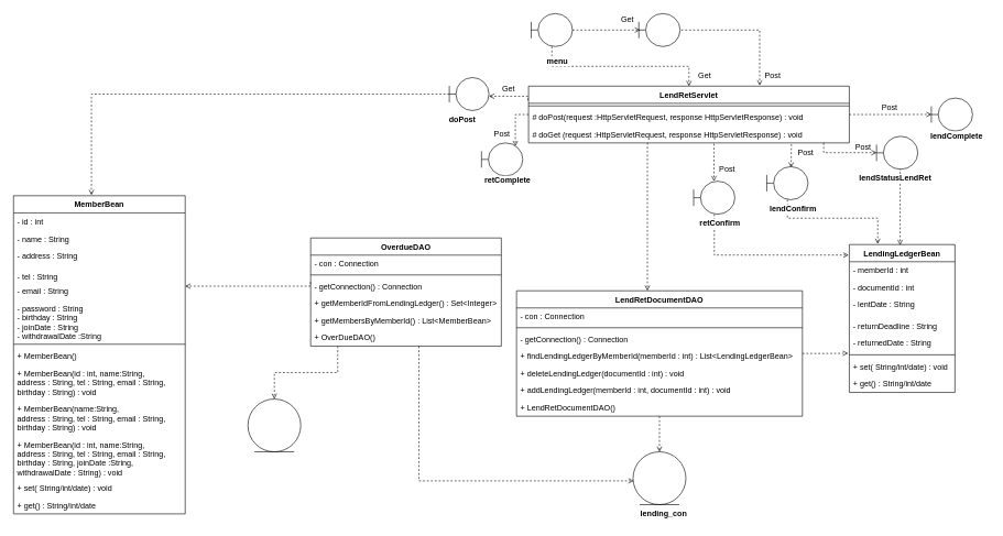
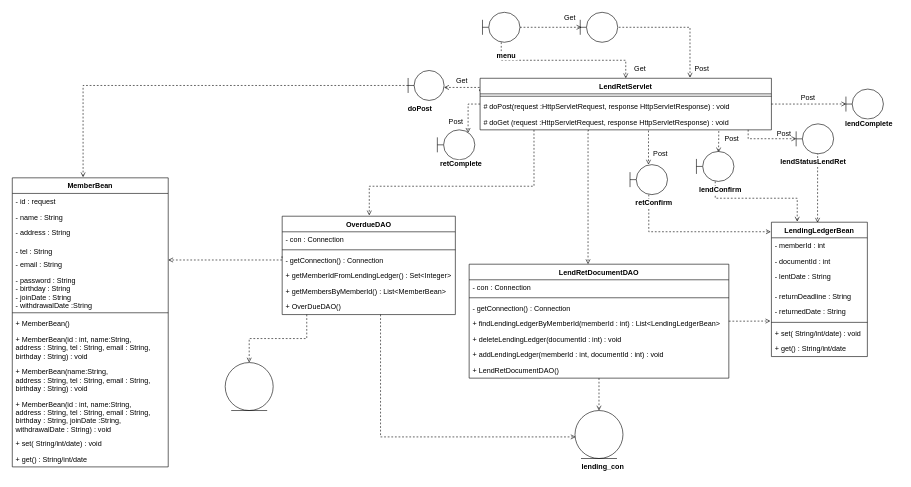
+ <mxCell id="9" style="edgeStyle=orthogonalEdgeStyle;rounded=0;orthogonalLoop=1;jettySize=auto;html=1;entryX=0.503;entryY=-0.008;entryDx=0;entryDy=0;entryPerimeter=0;dashed=1;endArrow=open;endFill=0;exitX=0.185;exitY=1.005;exitDx=0;exitDy=0;exitPerimeter=0;" parent="1" source="13" target="61" edge="1"><mxGeometry relative="1" as="geometry"><Array as="points"><mxPoint x="890" y="310" /><mxPoint x="615" y="310" /></Array></mxGeometry></mxCell>
- <mxCell id="69" value="- id : int" style="text;strokeColor=none;fillColor=none;align=left;verticalAlign=top;spacingLeft=4;spacingRight=4;overflow=hidden;rotatable=0;points=[[0,0.5],[1,0.5]];portConstraint=eastwest;" parent="68" vertex="1"><mxGeometry y="26" width="260" height="26" as="geometry" /></mxCell>
+ <mxCell id="69" value="- id : request" style="text;strokeColor=none;fillColor=none;align=left;verticalAlign=top;spacingLeft=4;spacingRight=4;overflow=hidden;rotatable=0;points=[[0,0.5],[1,0.5]];portConstraint=eastwest;" parent="68" vertex="1"><mxGeometry y="26" width="260" height="26" as="geometry" /></mxCell>
